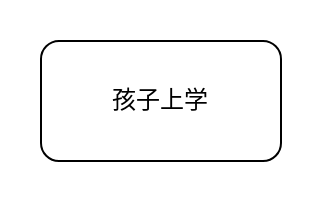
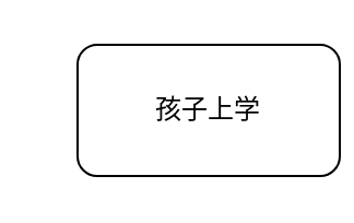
- <mxCell id="2" value="孩子上学" style="rounded=1;whiteSpace=wrap;html=1;" vertex="1" parent="1"><mxGeometry x="20" y="20" width="120" height="60" as="geometry" /></mxCell>
+ <mxCell id="2" value="孩子上学" style="rounded=1;whiteSpace=wrap;html=1;" vertex="1" parent="1"><mxGeometry x="35" y="20" width="120" height="60" as="geometry" /></mxCell>
